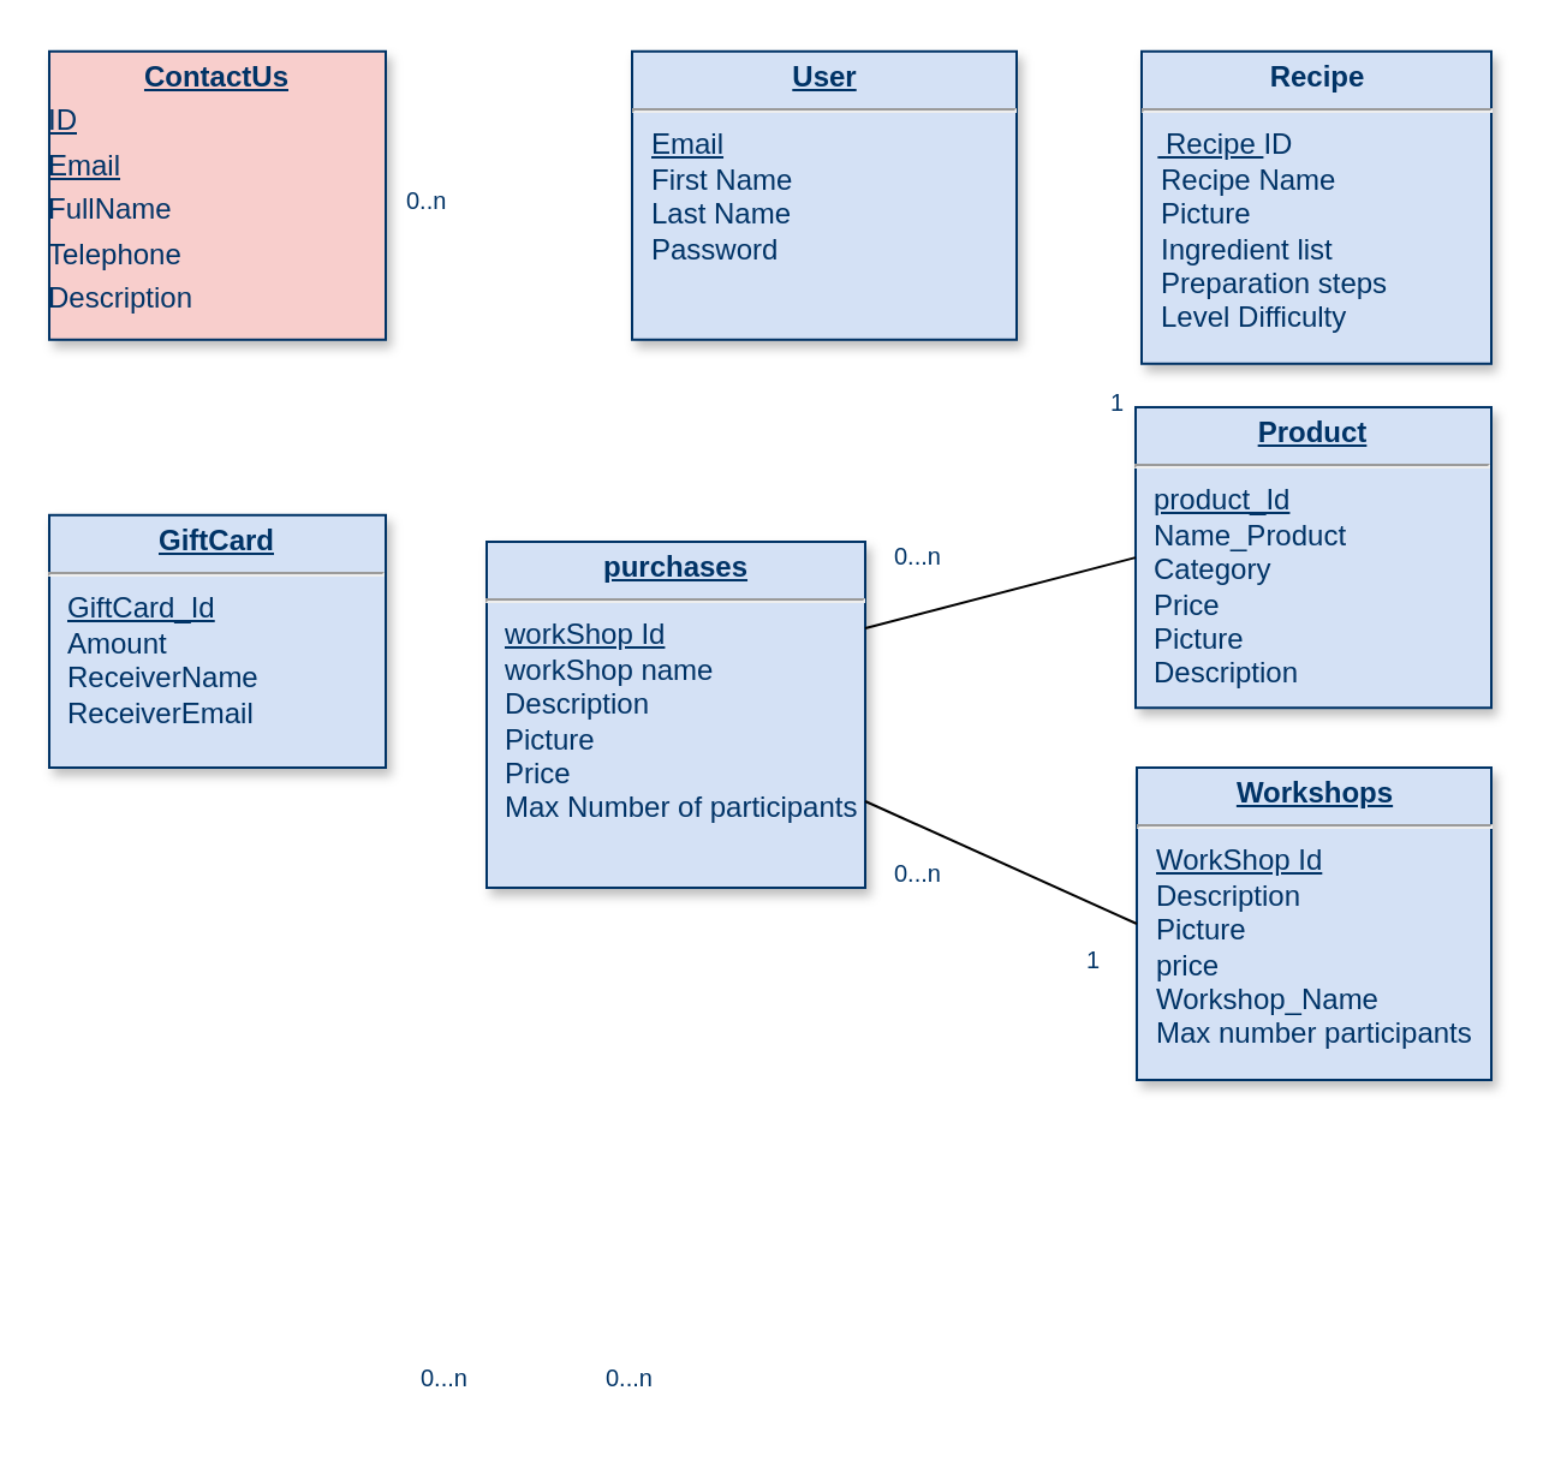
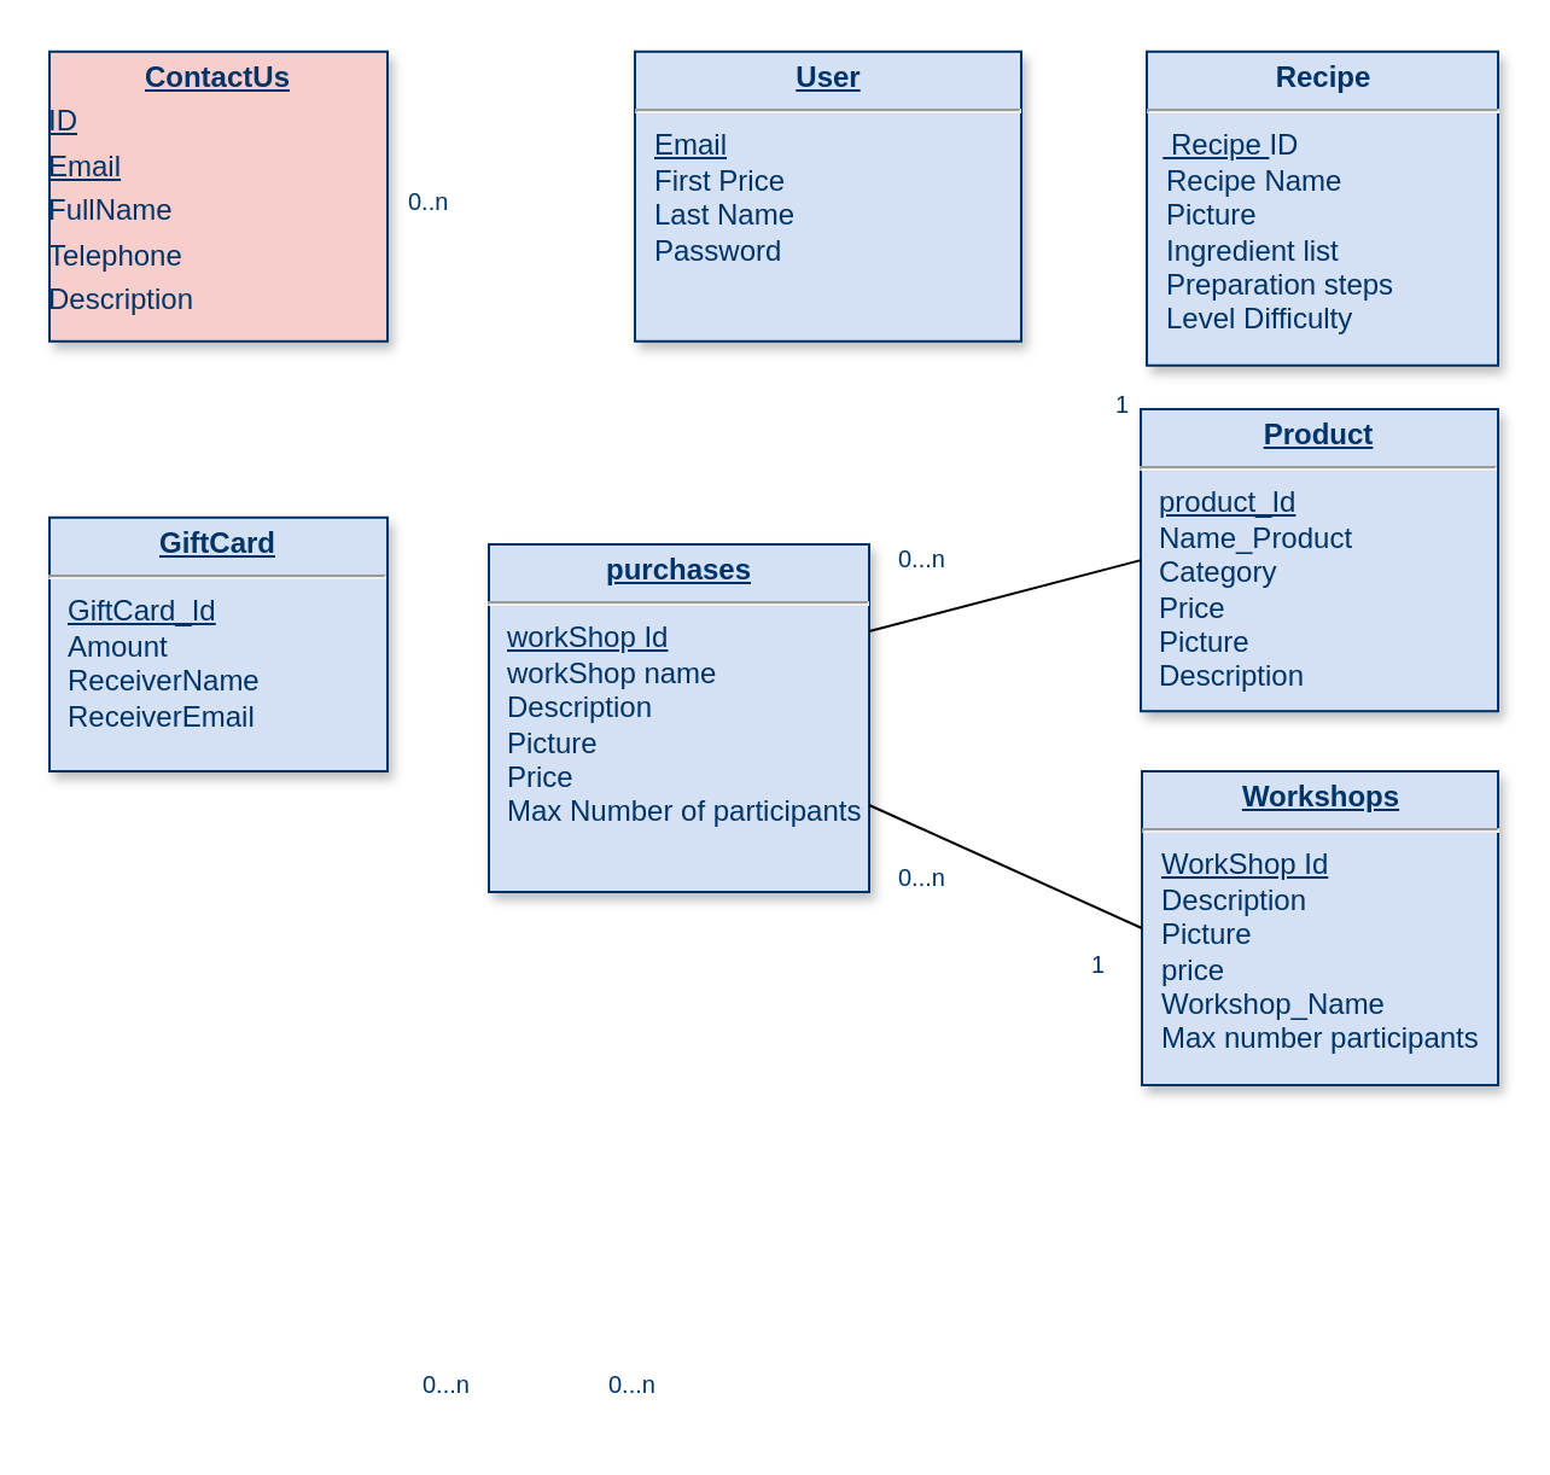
- <mxCell id="2" value="&lt;p style=&quot;margin: 0px ; margin-top: 4px ; text-align: center ; text-decoration: underline&quot;&gt;&lt;strong&gt;User&lt;/strong&gt;&lt;/p&gt;&lt;hr&gt;&lt;p style=&quot;margin: 0px ; margin-left: 8px&quot;&gt;&lt;u&gt;Email&lt;/u&gt;&lt;br&gt;First Name&amp;nbsp;&lt;/p&gt;&lt;p style=&quot;margin: 0px ; margin-left: 8px&quot;&gt;Last Name&lt;/p&gt;&lt;p style=&quot;margin: 0px ; margin-left: 8px&quot;&gt;Password&lt;/p&gt;&lt;p style=&quot;margin: 0px ; margin-left: 8px&quot;&gt;&lt;br&gt;&lt;/p&gt;" style="verticalAlign=top;align=left;overflow=fill;fontSize=12;fontFamily=Helvetica;html=1;strokeColor=#003366;shadow=1;fillColor=#D4E1F5;fontColor=#003366" parent="1" vertex="1"><mxGeometry x="262.5" y="20.89" width="160" height="120" as="geometry" /></mxCell>
+ <mxCell id="2" value="&lt;p style=&quot;margin: 0px ; margin-top: 4px ; text-align: center ; text-decoration: underline&quot;&gt;&lt;strong&gt;User&lt;/strong&gt;&lt;/p&gt;&lt;hr&gt;&lt;p style=&quot;margin: 0px ; margin-left: 8px&quot;&gt;&lt;u&gt;Email&lt;/u&gt;&lt;br&gt;First Price&amp;nbsp;&lt;/p&gt;&lt;p style=&quot;margin: 0px ; margin-left: 8px&quot;&gt;Last Name&lt;/p&gt;&lt;p style=&quot;margin: 0px ; margin-left: 8px&quot;&gt;Password&lt;/p&gt;&lt;p style=&quot;margin: 0px ; margin-left: 8px&quot;&gt;&lt;br&gt;&lt;/p&gt;" style="verticalAlign=top;align=left;overflow=fill;fontSize=12;fontFamily=Helvetica;html=1;strokeColor=#003366;shadow=1;fillColor=#D4E1F5;fontColor=#003366" parent="1" vertex="1"><mxGeometry x="262.5" y="20.89" width="160" height="120" as="geometry" /></mxCell>
